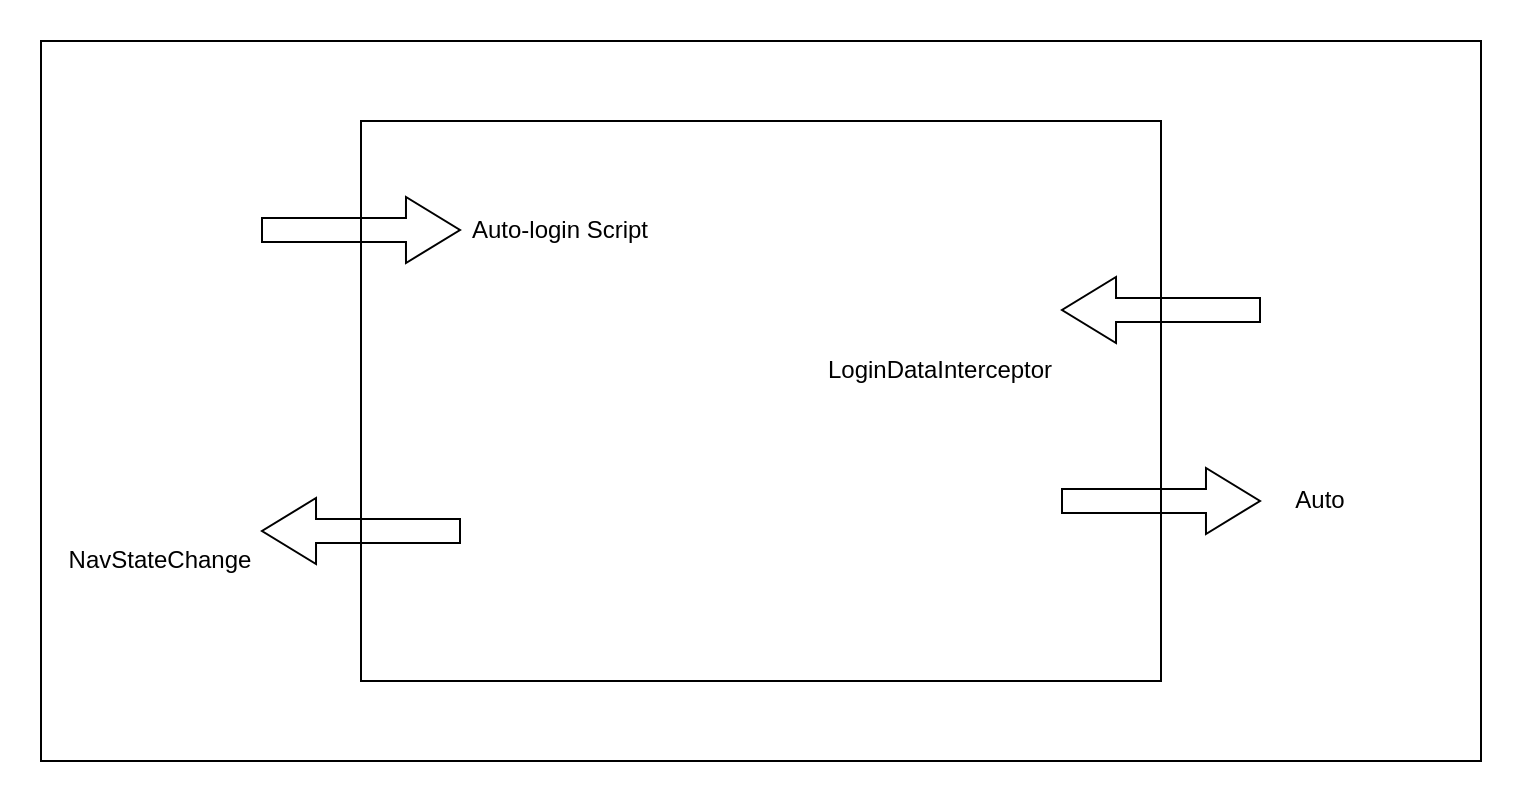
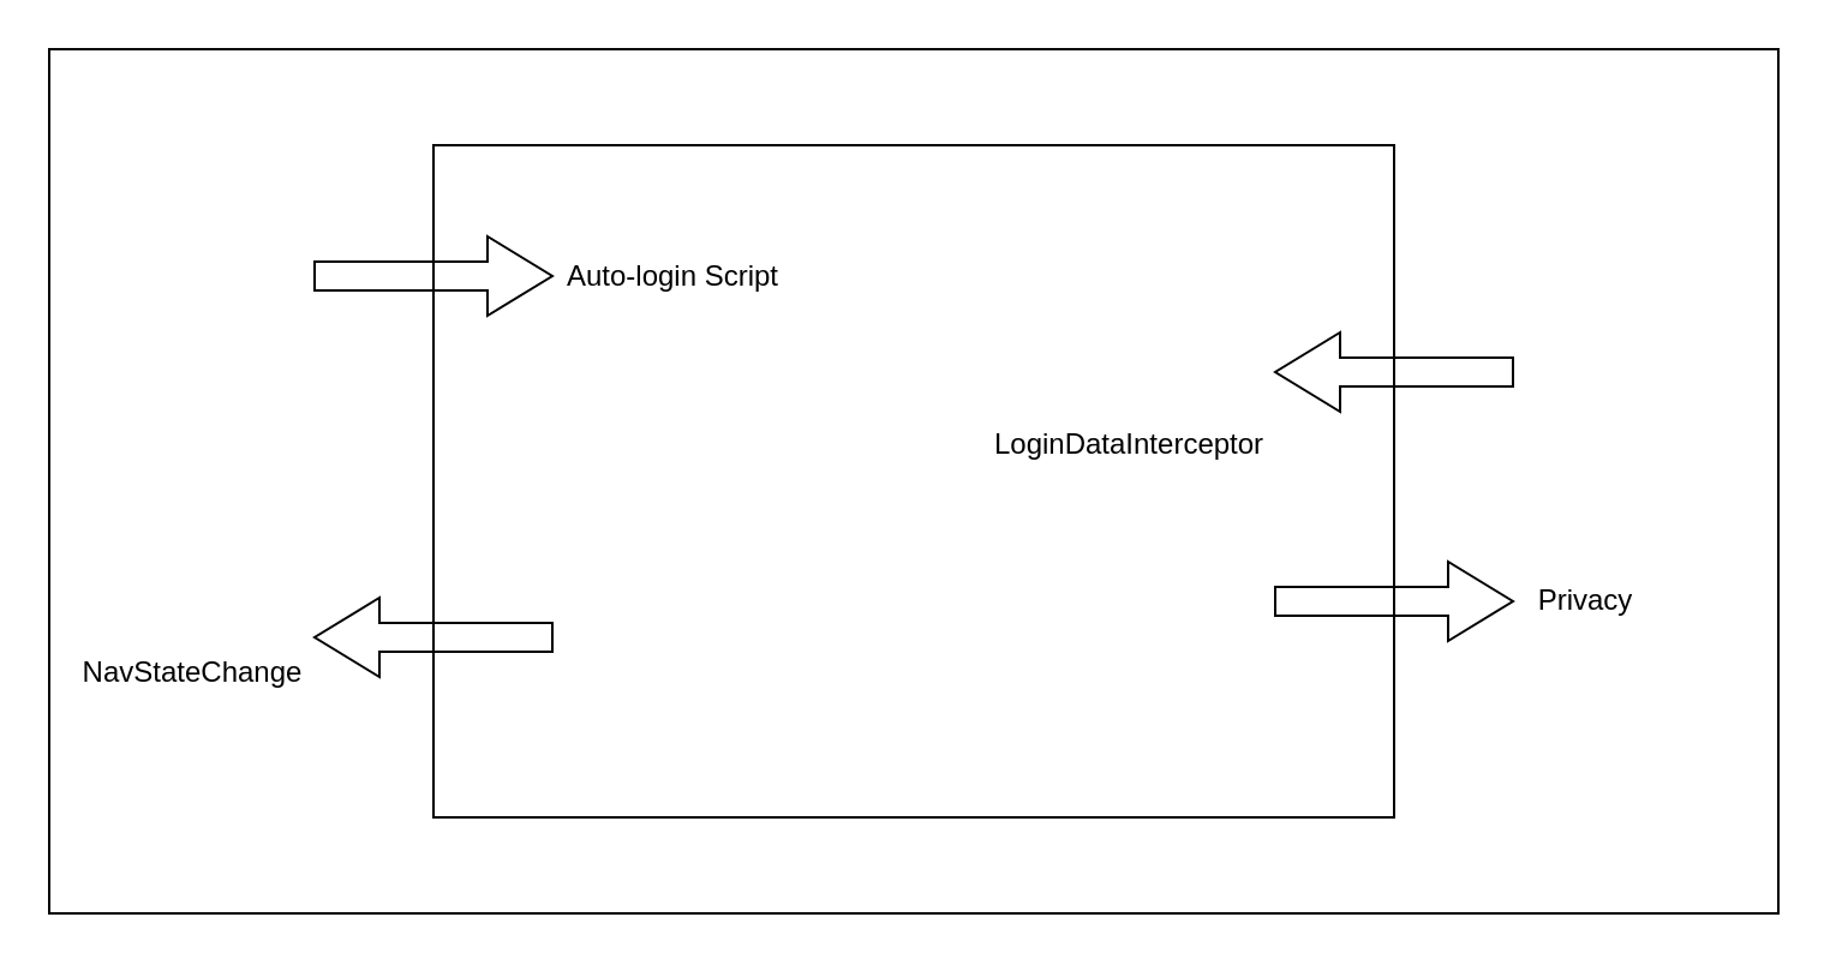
- <mxCell id="7" value="Auto" style="text;html=1;strokeColor=none;fillColor=none;align=center;verticalAlign=middle;whiteSpace=wrap;rounded=0;" vertex="1" parent="1"><mxGeometry x="630" y="235" width="60" height="30" as="geometry" /></mxCell>
+ <mxCell id="7" value="Privacy" style="text;html=1;strokeColor=none;fillColor=none;align=center;verticalAlign=middle;whiteSpace=wrap;rounded=0;" vertex="1" parent="1"><mxGeometry x="630" y="235" width="60" height="30" as="geometry" /></mxCell>
